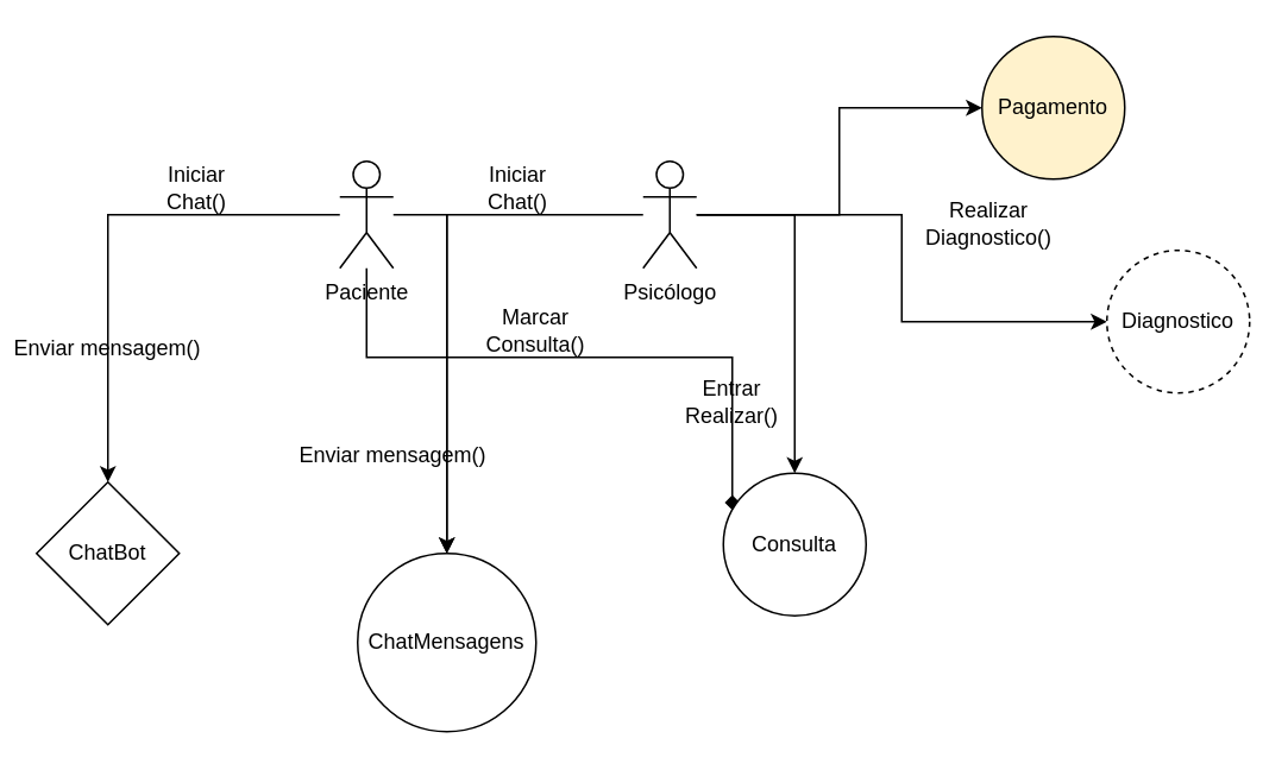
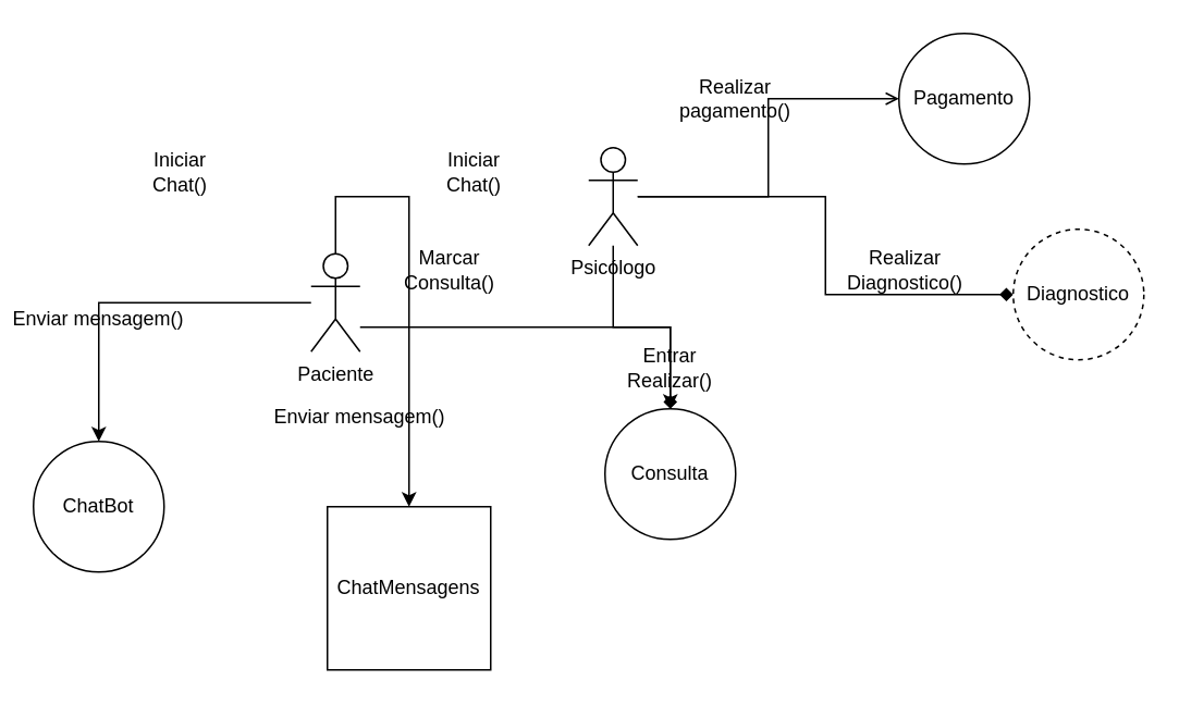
+ <mxCell id="22" value="Realizar pagamento()" style="text;html=1;align=center;verticalAlign=middle;whiteSpace=wrap;rounded=0;" vertex="1" parent="1"><mxGeometry x="420" y="45" width="60" height="30" as="geometry" /></mxCell>
- <mxCell id="8" style="edgeStyle=orthogonalEdgeStyle;rounded=0;orthogonalLoop=1;jettySize=auto;html=1;" edge="1" parent="1" source="10" target="13"><mxGeometry relative="1" as="geometry" /></mxCell>
+ <mxCell id="8" style="edgeStyle=orthogonalEdgeStyle;rounded=0;orthogonalLoop=1;jettySize=auto;html=1;endArrow=open;" edge="1" parent="1" source="10" target="13"><mxGeometry relative="1" as="geometry" /></mxCell>
- <mxCell id="13" value="Pagamento" style="ellipse;whiteSpace=wrap;html=1;aspect=fixed;fillColor=#fff2cc;" vertex="1" parent="1"><mxGeometry x="550" y="20" width="80" height="80" as="geometry" /></mxCell>
+ <mxCell id="13" value="Pagamento" style="ellipse;whiteSpace=wrap;html=1;aspect=fixed;" vertex="1" parent="1"><mxGeometry x="550" y="20" width="80" height="80" as="geometry" /></mxCell>
- <mxCell id="5" value="Paciente" style="shape=umlActor;verticalLabelPosition=bottom;verticalAlign=top;html=1;outlineConnect=0;" vertex="1" parent="1"><mxGeometry x="190" y="90" width="30" height="60" as="geometry" /></mxCell>
+ <mxCell id="5" value="Paciente" style="shape=umlActor;verticalLabelPosition=bottom;verticalAlign=top;html=1;outlineConnect=0;" vertex="1" parent="1"><mxGeometry x="190" y="155" width="30" height="60" as="geometry" /></mxCell>
- <mxCell id="6" style="edgeStyle=orthogonalEdgeStyle;rounded=0;orthogonalLoop=1;jettySize=auto;html=1;entryX=0.5;entryY=0;entryDx=0;entryDy=0;" edge="1" parent="1" source="10" target="11"><mxGeometry relative="1" as="geometry" /></mxCell>
- <mxCell id="23" value="Realizar Diagnostico()" style="text;html=1;align=center;verticalAlign=middle;whiteSpace=wrap;rounded=0;" vertex="1" parent="1"><mxGeometry x="524" y="110" width="60" height="30" as="geometry" /></mxCell>
+ <mxCell id="23" value="Realizar Diagnostico()" style="text;html=1;align=center;verticalAlign=middle;whiteSpace=wrap;rounded=0;" vertex="1" parent="1"><mxGeometry x="524" y="150" width="60" height="30" as="geometry" /></mxCell>
- <mxCell id="9" style="edgeStyle=orthogonalEdgeStyle;rounded=0;orthogonalLoop=1;jettySize=auto;html=1;entryX=0;entryY=0.5;entryDx=0;entryDy=0;" edge="1" parent="1" source="10" target="15"><mxGeometry relative="1" as="geometry" /></mxCell>
+ <mxCell id="9" style="edgeStyle=orthogonalEdgeStyle;rounded=0;orthogonalLoop=1;jettySize=auto;html=1;entryX=0;entryY=0.5;entryDx=0;entryDy=0;endArrow=diamond;" edge="1" parent="1" source="10" target="15"><mxGeometry relative="1" as="geometry" /></mxCell>
- <mxCell id="20" value="Marcar Consulta()" style="text;html=1;align=center;verticalAlign=middle;whiteSpace=wrap;rounded=0;" vertex="1" parent="1"><mxGeometry x="270" y="170" width="60" height="30" as="geometry" /></mxCell>
+ <mxCell id="20" value="Marcar Consulta()" style="text;html=1;align=center;verticalAlign=middle;whiteSpace=wrap;rounded=0;" vertex="1" parent="1"><mxGeometry x="245" y="150" width="60" height="30" as="geometry" /></mxCell>
- <mxCell id="14" value="Consulta" style="ellipse;whiteSpace=wrap;html=1;aspect=fixed;" vertex="1" parent="1"><mxGeometry x="405" y="265" width="80" height="80" as="geometry" /></mxCell>
+ <mxCell id="14" value="Consulta" style="ellipse;whiteSpace=wrap;html=1;aspect=fixed;" vertex="1" parent="1"><mxGeometry x="370" y="250" width="80" height="80" as="geometry" /></mxCell>
- <mxCell id="12" value="ChatBot" style="rhombus;whiteSpace=wrap;html=1;aspect=fixed;" vertex="1" parent="1"><mxGeometry x="20" y="270" width="80" height="80" as="geometry" /></mxCell>
+ <mxCell id="12" value="ChatBot" style="ellipse;whiteSpace=wrap;html=1;aspect=fixed;" vertex="1" parent="1"><mxGeometry x="20" y="270" width="80" height="80" as="geometry" /></mxCell>
- <mxCell id="11" value="ChatMensagens" style="ellipse;whiteSpace=wrap;html=1;aspect=fixed;" vertex="1" parent="1"><mxGeometry x="200" y="310" width="100" height="100" as="geometry" /></mxCell>
+ <mxCell id="11" value="ChatMensagens" style="whiteSpace=wrap;html=1;aspect=fixed;rounded=0;" vertex="1" parent="1"><mxGeometry x="200" y="310" width="100" height="100" as="geometry" /></mxCell>
